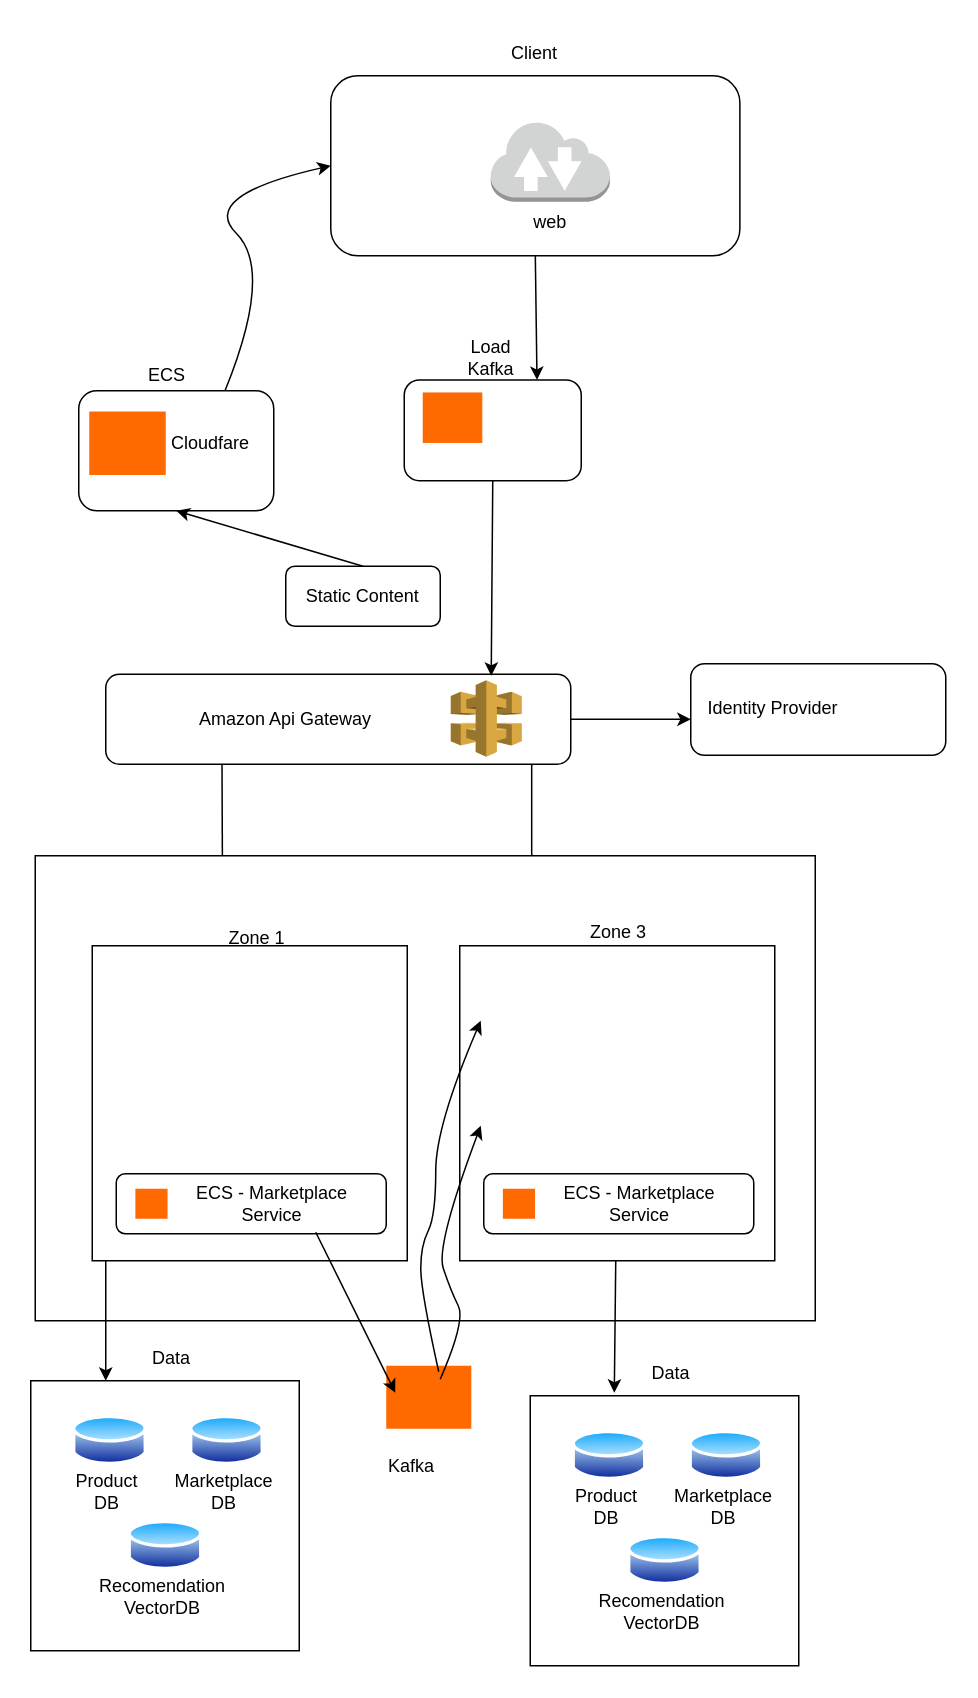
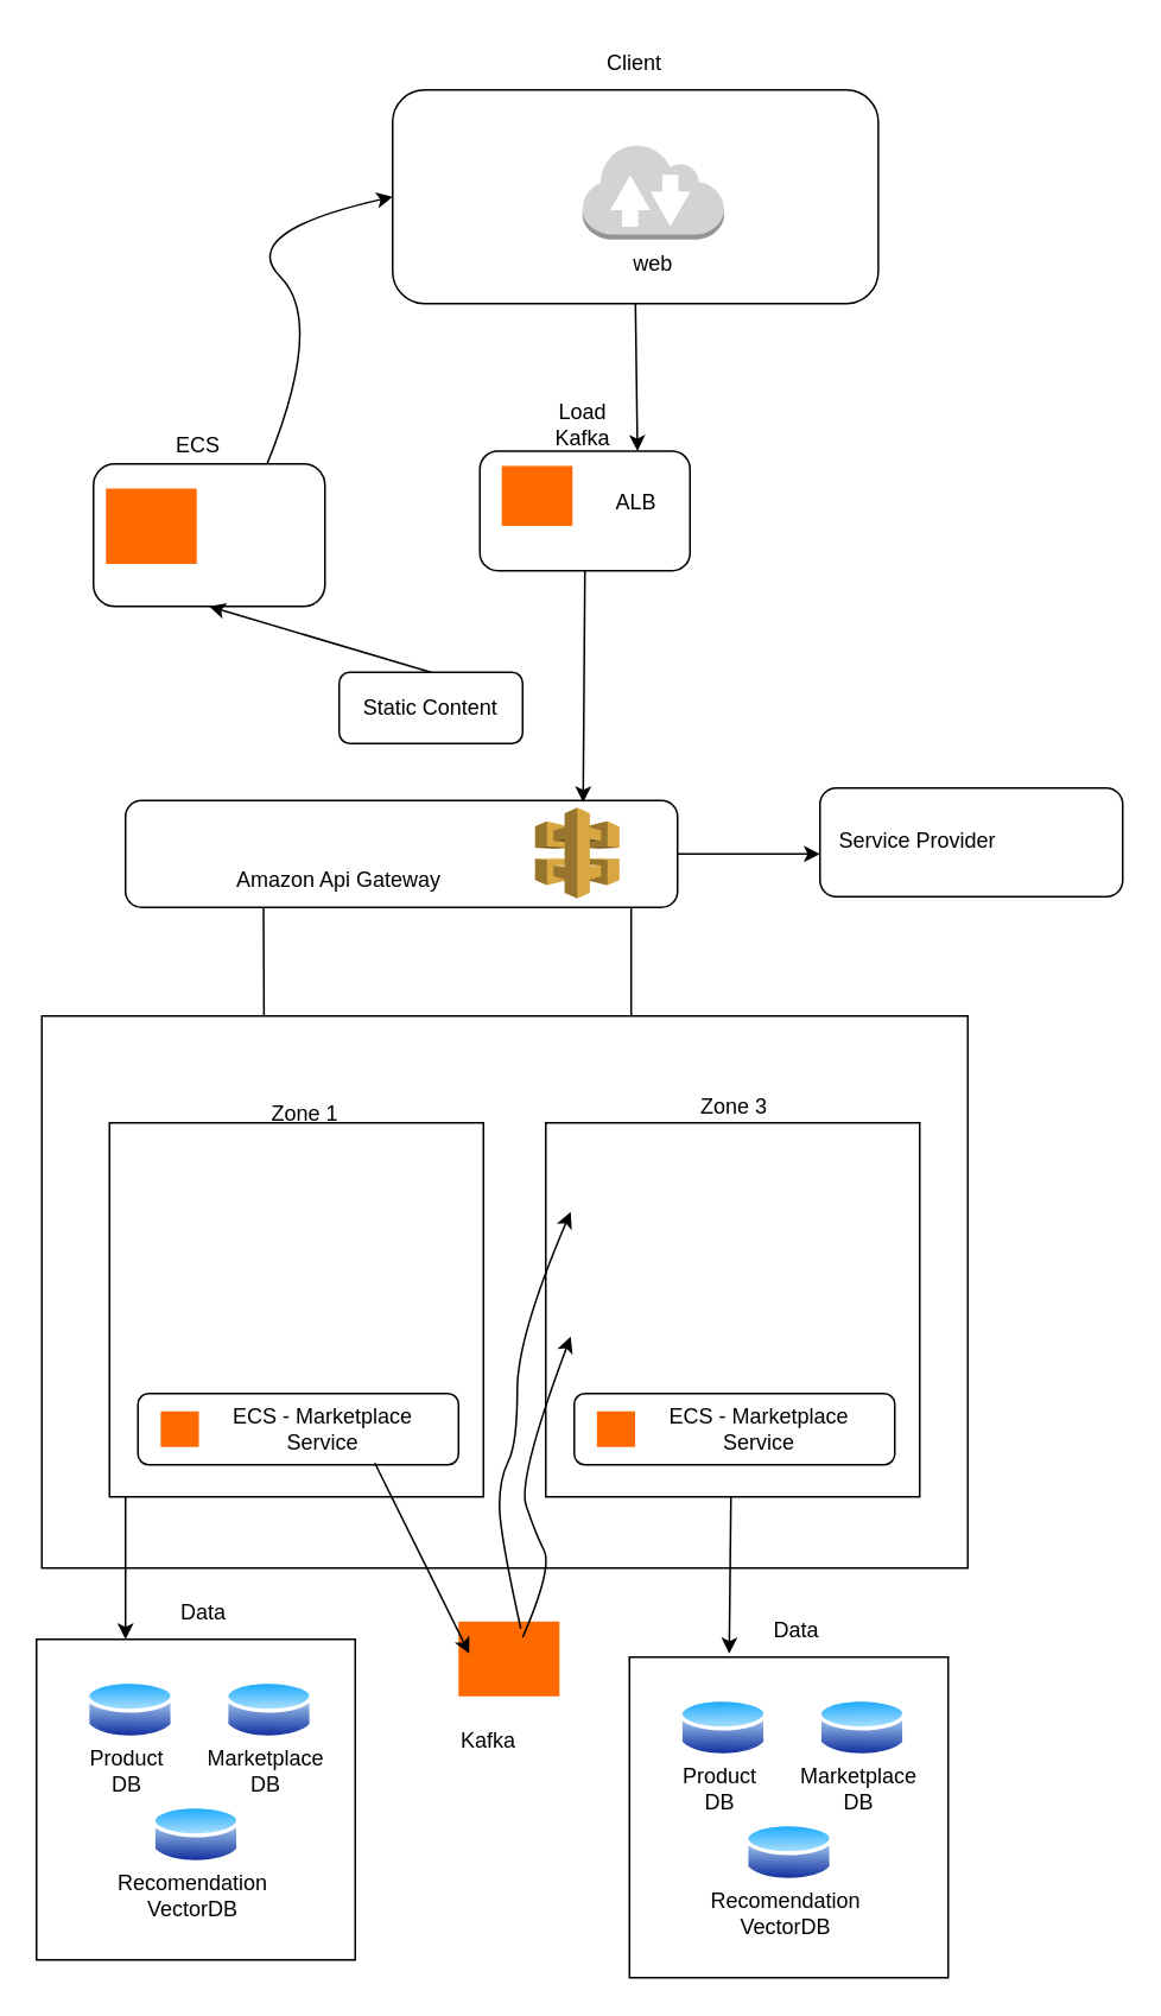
+ <mxCell id="10" value="ALB" style="text;html=1;align=center;verticalAlign=middle;whiteSpace=wrap;rounded=0;movable=0;resizable=0;rotatable=0;deletable=0;editable=0;locked=1;connectable=0;" vertex="1" parent="6"><mxGeometry x="58" y="33.6" width="60" height="25.2" as="geometry" /></mxCell>
- <mxCell id="14" value="Cloudfare" style="text;html=1;align=center;verticalAlign=middle;whiteSpace=wrap;rounded=0;movable=0;resizable=0;rotatable=0;deletable=0;editable=0;locked=1;connectable=0;" vertex="1" parent="12"><mxGeometry x="58" y="40" width="60" height="30" as="geometry" /></mxCell>
- <mxCell id="26" value="Identity Provider" style="text;html=1;align=center;verticalAlign=middle;whiteSpace=wrap;rounded=0;movable=0;resizable=0;rotatable=0;deletable=0;editable=0;locked=1;connectable=0;" vertex="1" parent="1"><mxGeometry x="460" y="456.5" width="110" height="30" as="geometry" /></mxCell>
+ <mxCell id="26" value="Service Provider" style="text;html=1;align=center;verticalAlign=middle;whiteSpace=wrap;rounded=0;movable=0;resizable=0;rotatable=0;deletable=0;editable=0;locked=1;connectable=0;" vertex="1" parent="1"><mxGeometry x="460" y="456.5" width="110" height="30" as="geometry" /></mxCell>
- <mxCell id="22" value="Amazon Api Gateway" style="text;html=1;align=center;verticalAlign=middle;whiteSpace=wrap;rounded=0;container=0;movable=0;resizable=0;rotatable=0;deletable=0;editable=0;locked=1;connectable=0;" parent="1" vertex="1"><mxGeometry x="100" y="468.61" width="180" height="19.78" as="geometry" /></mxCell>
+ <mxCell id="22" value="Amazon Api Gateway" style="text;html=1;align=center;verticalAlign=middle;whiteSpace=wrap;rounded=0;container=0;movable=0;resizable=0;rotatable=0;deletable=0;editable=0;locked=1;connectable=0;" parent="1" vertex="1"><mxGeometry x="100" y="483.61" width="180" height="19.78" as="geometry" /></mxCell>
